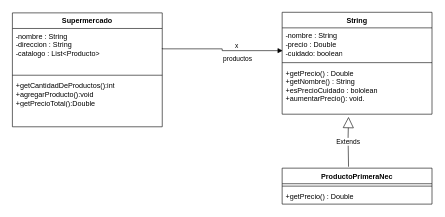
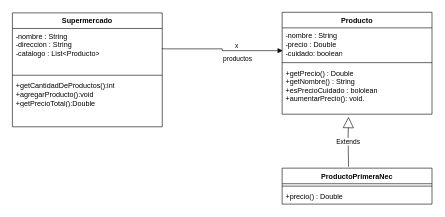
- <mxCell id="6" value="String" style="swimlane;fontStyle=1;align=center;verticalAlign=top;childLayout=stackLayout;horizontal=1;startSize=26;horizontalStack=0;resizeParent=1;resizeParentMax=0;resizeLast=0;collapsible=1;marginBottom=0;whiteSpace=wrap;html=1;" vertex="1" parent="1"><mxGeometry x="470" y="20" width="250" height="170" as="geometry" /></mxCell>
+ <mxCell id="6" value="Producto" style="swimlane;fontStyle=1;align=center;verticalAlign=top;childLayout=stackLayout;horizontal=1;startSize=26;horizontalStack=0;resizeParent=1;resizeParentMax=0;resizeLast=0;collapsible=1;marginBottom=0;whiteSpace=wrap;html=1;" vertex="1" parent="1"><mxGeometry x="470" y="20" width="250" height="170" as="geometry" /></mxCell>
- <mxCell id="12" value="+getPrecio() : Double" style="text;strokeColor=none;fillColor=none;align=left;verticalAlign=top;spacingLeft=4;spacingRight=4;overflow=hidden;rotatable=0;points=[[0,0.5],[1,0.5]];portConstraint=eastwest;whiteSpace=wrap;html=1;" vertex="1" parent="10"><mxGeometry y="34" width="250" height="26" as="geometry" /></mxCell>
+ <mxCell id="12" value="+precio() : Double" style="text;strokeColor=none;fillColor=none;align=left;verticalAlign=top;spacingLeft=4;spacingRight=4;overflow=hidden;rotatable=0;points=[[0,0.5],[1,0.5]];portConstraint=eastwest;whiteSpace=wrap;html=1;" vertex="1" parent="10"><mxGeometry y="34" width="250" height="26" as="geometry" /></mxCell>
